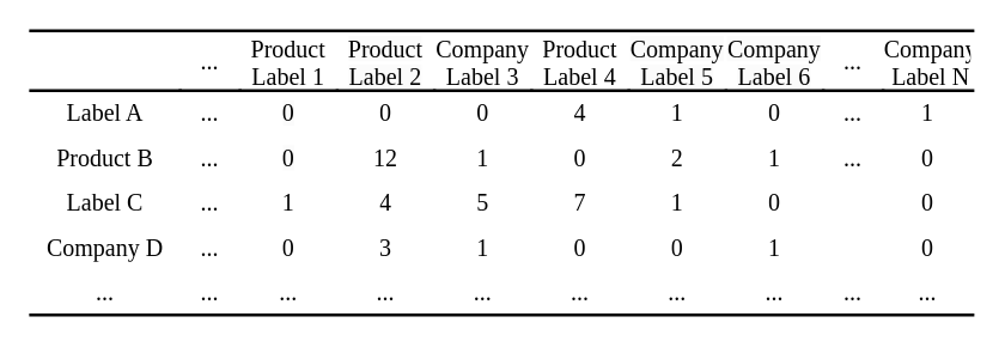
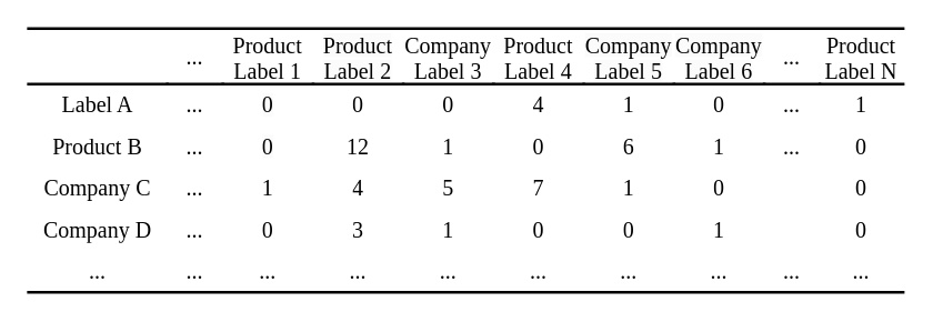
- <mxCell id="13" value="Company Label N" style="shape=partialRectangle;html=1;whiteSpace=wrap;connectable=0;strokeColor=inherit;overflow=hidden;fillColor=none;top=0;left=0;bottom=1;right=0;pointerEvents=1;fontSize=16;fontFamily=Lucida Console;strokeWidth=2;" vertex="1" parent="3"><mxGeometry x="570" width="60" height="40" as="geometry"><mxRectangle width="60" height="40" as="alternateBounds" /></mxGeometry></mxCell>
+ <mxCell id="13" value="Product Label N" style="shape=partialRectangle;html=1;whiteSpace=wrap;connectable=0;strokeColor=inherit;overflow=hidden;fillColor=none;top=0;left=0;bottom=1;right=0;pointerEvents=1;fontSize=16;fontFamily=Lucida Console;strokeWidth=2;" vertex="1" parent="3"><mxGeometry x="570" width="60" height="40" as="geometry"><mxRectangle width="60" height="40" as="alternateBounds" /></mxGeometry></mxCell>
- <mxCell id="32" value="2" style="shape=partialRectangle;html=1;whiteSpace=wrap;connectable=0;strokeColor=inherit;overflow=hidden;fillColor=none;top=0;left=0;bottom=0;right=0;pointerEvents=1;fontSize=16;fontFamily=Lucida Console;strokeWidth=2;" vertex="1" parent="25"><mxGeometry x="400" width="65" height="30" as="geometry"><mxRectangle width="65" height="30" as="alternateBounds" /></mxGeometry></mxCell>
+ <mxCell id="32" value="6" style="shape=partialRectangle;html=1;whiteSpace=wrap;connectable=0;strokeColor=inherit;overflow=hidden;fillColor=none;top=0;left=0;bottom=0;right=0;pointerEvents=1;fontSize=16;fontFamily=Lucida Console;strokeWidth=2;" vertex="1" parent="25"><mxGeometry x="400" width="65" height="30" as="geometry"><mxRectangle width="65" height="30" as="alternateBounds" /></mxGeometry></mxCell>
- <mxCell id="37" value="Label C" style="shape=partialRectangle;html=1;whiteSpace=wrap;connectable=0;strokeColor=inherit;overflow=hidden;fillColor=none;top=0;left=0;bottom=0;right=0;pointerEvents=1;fontSize=16;fontFamily=Lucida Console;strokeWidth=2;" vertex="1" parent="36"><mxGeometry width="100" height="30" as="geometry"><mxRectangle width="100" height="30" as="alternateBounds" /></mxGeometry></mxCell>
+ <mxCell id="37" value="Company C" style="shape=partialRectangle;html=1;whiteSpace=wrap;connectable=0;strokeColor=inherit;overflow=hidden;fillColor=none;top=0;left=0;bottom=0;right=0;pointerEvents=1;fontSize=16;fontFamily=Lucida Console;strokeWidth=2;" vertex="1" parent="36"><mxGeometry width="100" height="30" as="geometry"><mxRectangle width="100" height="30" as="alternateBounds" /></mxGeometry></mxCell>
